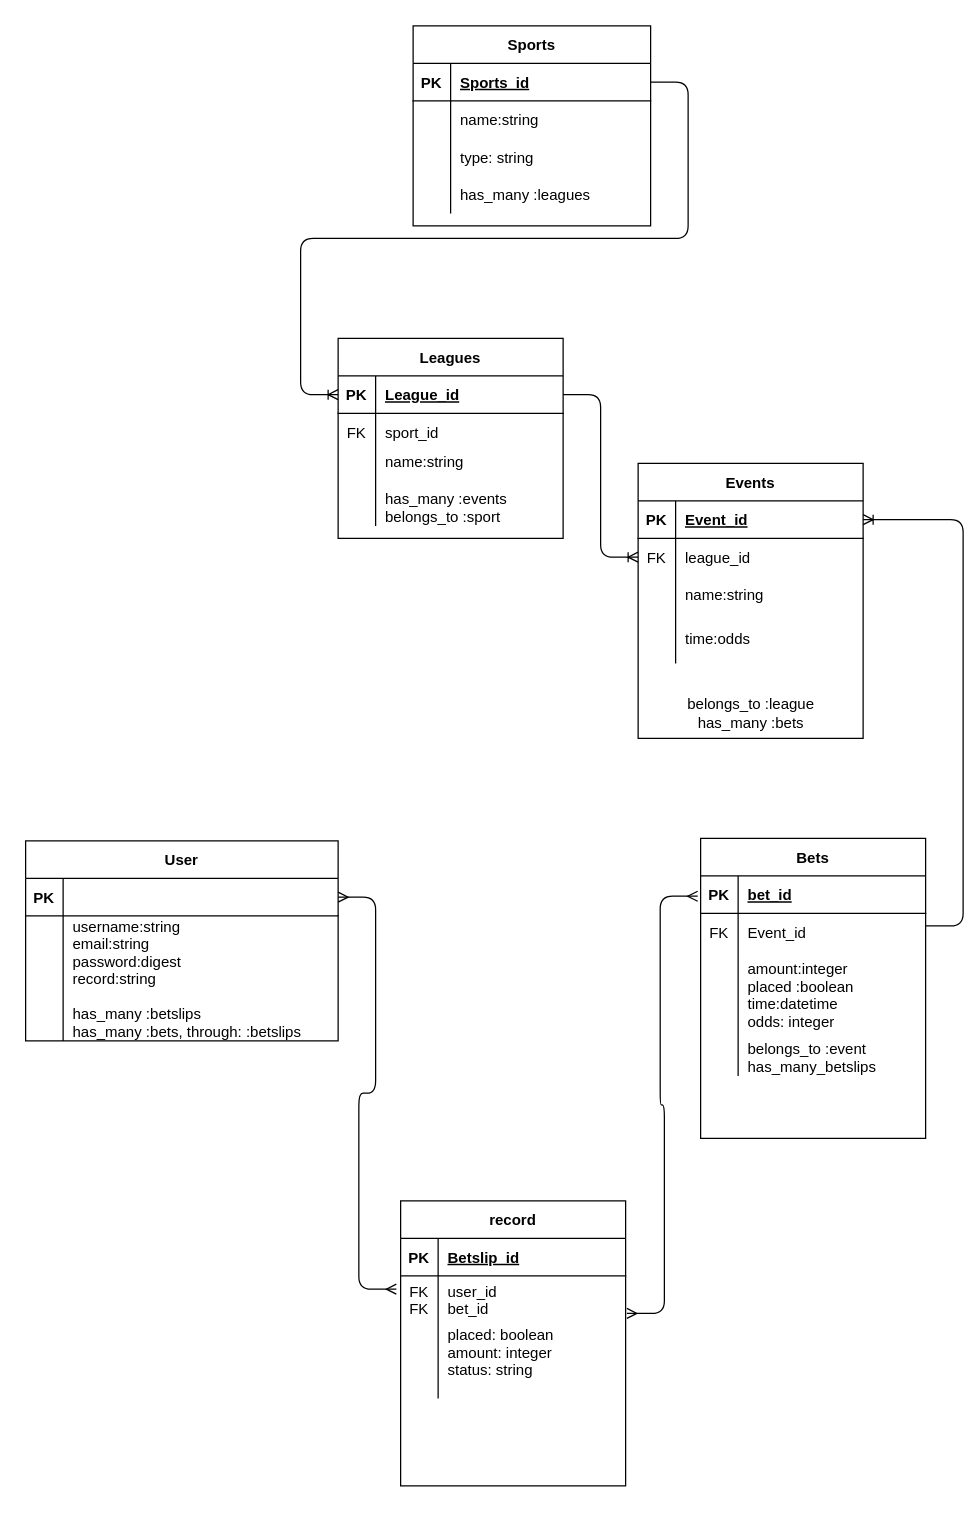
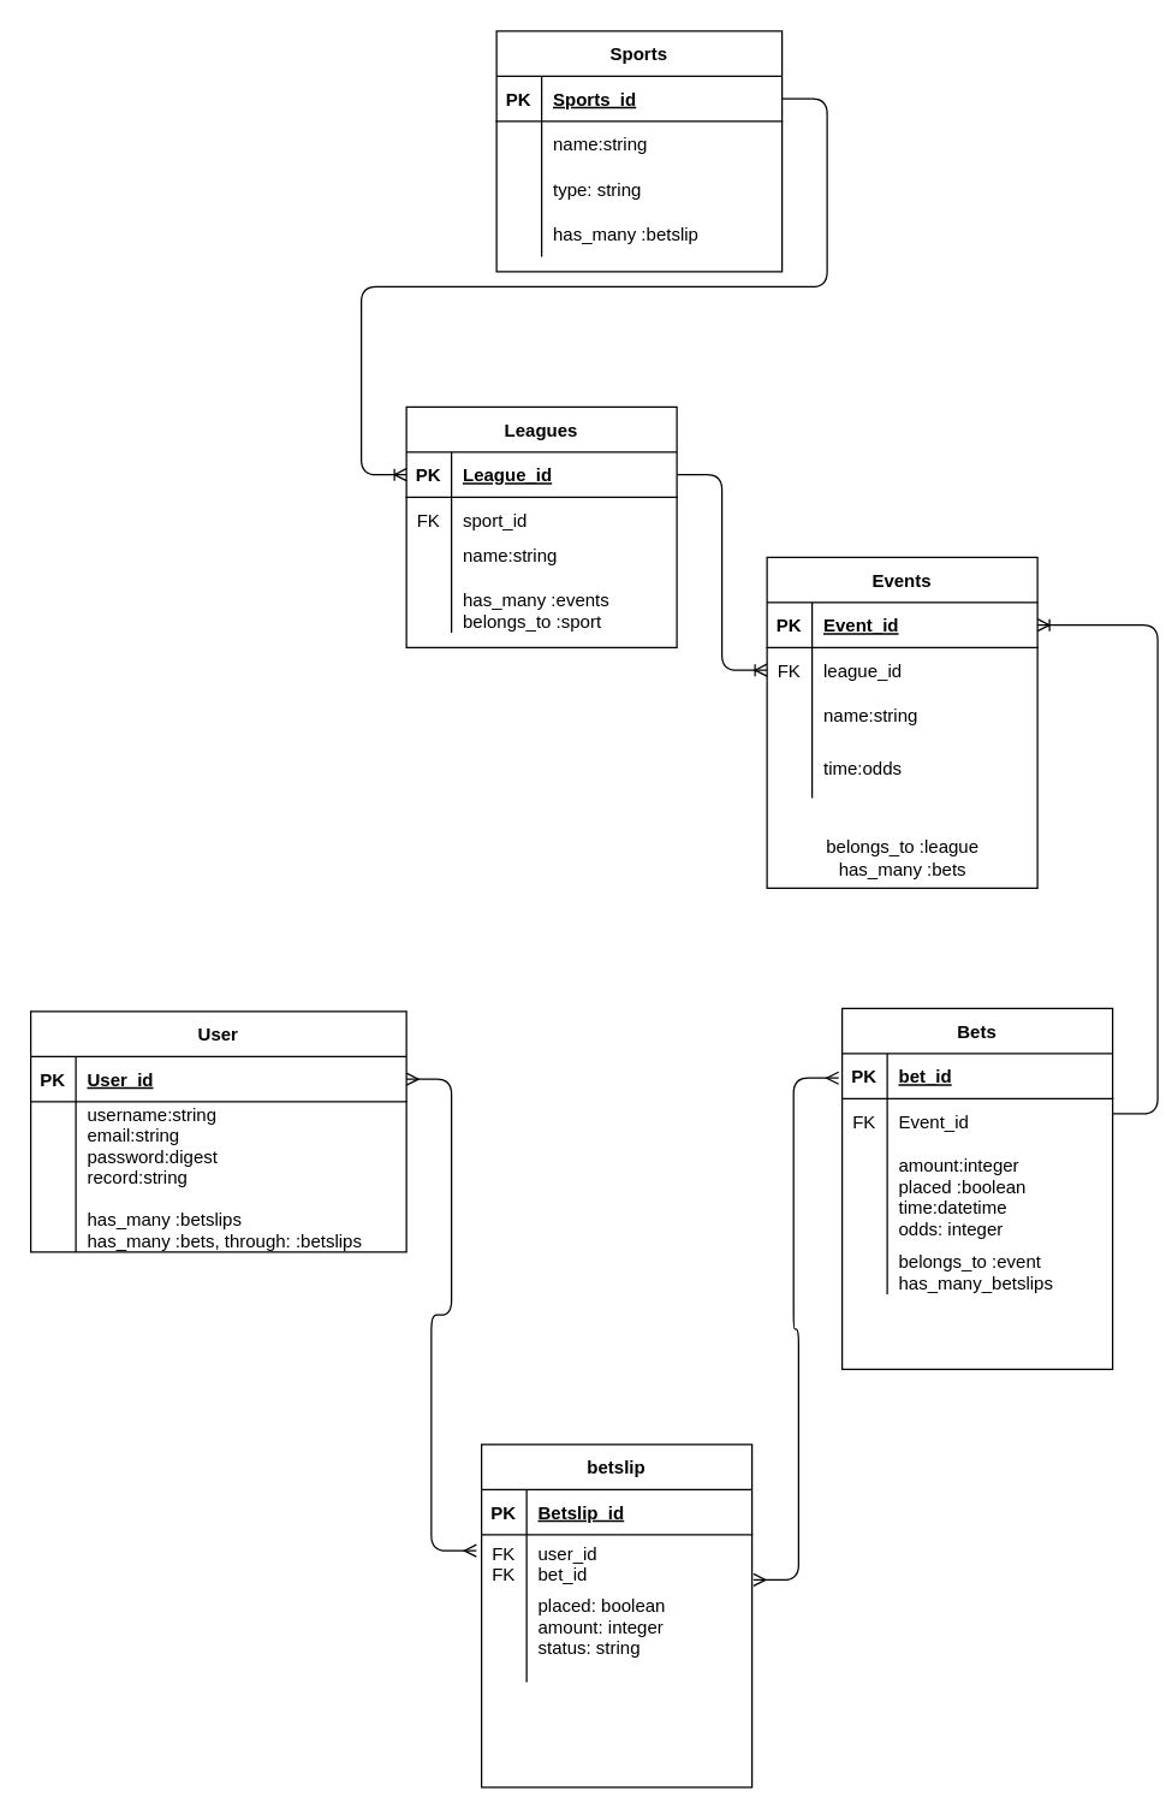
- <mxCell id="21" value="has_many :leagues" style="shape=partialRectangle;connectable=0;fillColor=none;top=0;left=0;bottom=0;right=0;align=left;spacingLeft=6;overflow=hidden;" parent="19" vertex="1"><mxGeometry x="30" width="160" height="30" as="geometry" /></mxCell>
+ <mxCell id="21" value="has_many :betslip" style="shape=partialRectangle;connectable=0;fillColor=none;top=0;left=0;bottom=0;right=0;align=left;spacingLeft=6;overflow=hidden;" parent="19" vertex="1"><mxGeometry x="30" width="160" height="30" as="geometry" /></mxCell>
+ <mxCell id="5" value="User_id" style="shape=partialRectangle;overflow=hidden;connectable=0;fillColor=none;top=0;left=0;bottom=0;right=0;align=left;spacingLeft=6;fontStyle=5;" parent="3" vertex="1"><mxGeometry x="30" width="220" height="30" as="geometry" /></mxCell>
- <mxCell id="51" value="record" style="shape=table;startSize=30;container=1;collapsible=1;childLayout=tableLayout;fixedRows=1;rowLines=0;fontStyle=1;align=center;resizeLast=1;" parent="1" vertex="1"><mxGeometry x="320" y="960" width="180" height="228" as="geometry" /></mxCell>
+ <mxCell id="51" value="betslip" style="shape=table;startSize=30;container=1;collapsible=1;childLayout=tableLayout;fixedRows=1;rowLines=0;fontStyle=1;align=center;resizeLast=1;" parent="1" vertex="1"><mxGeometry x="320" y="960" width="180" height="228" as="geometry" /></mxCell>
